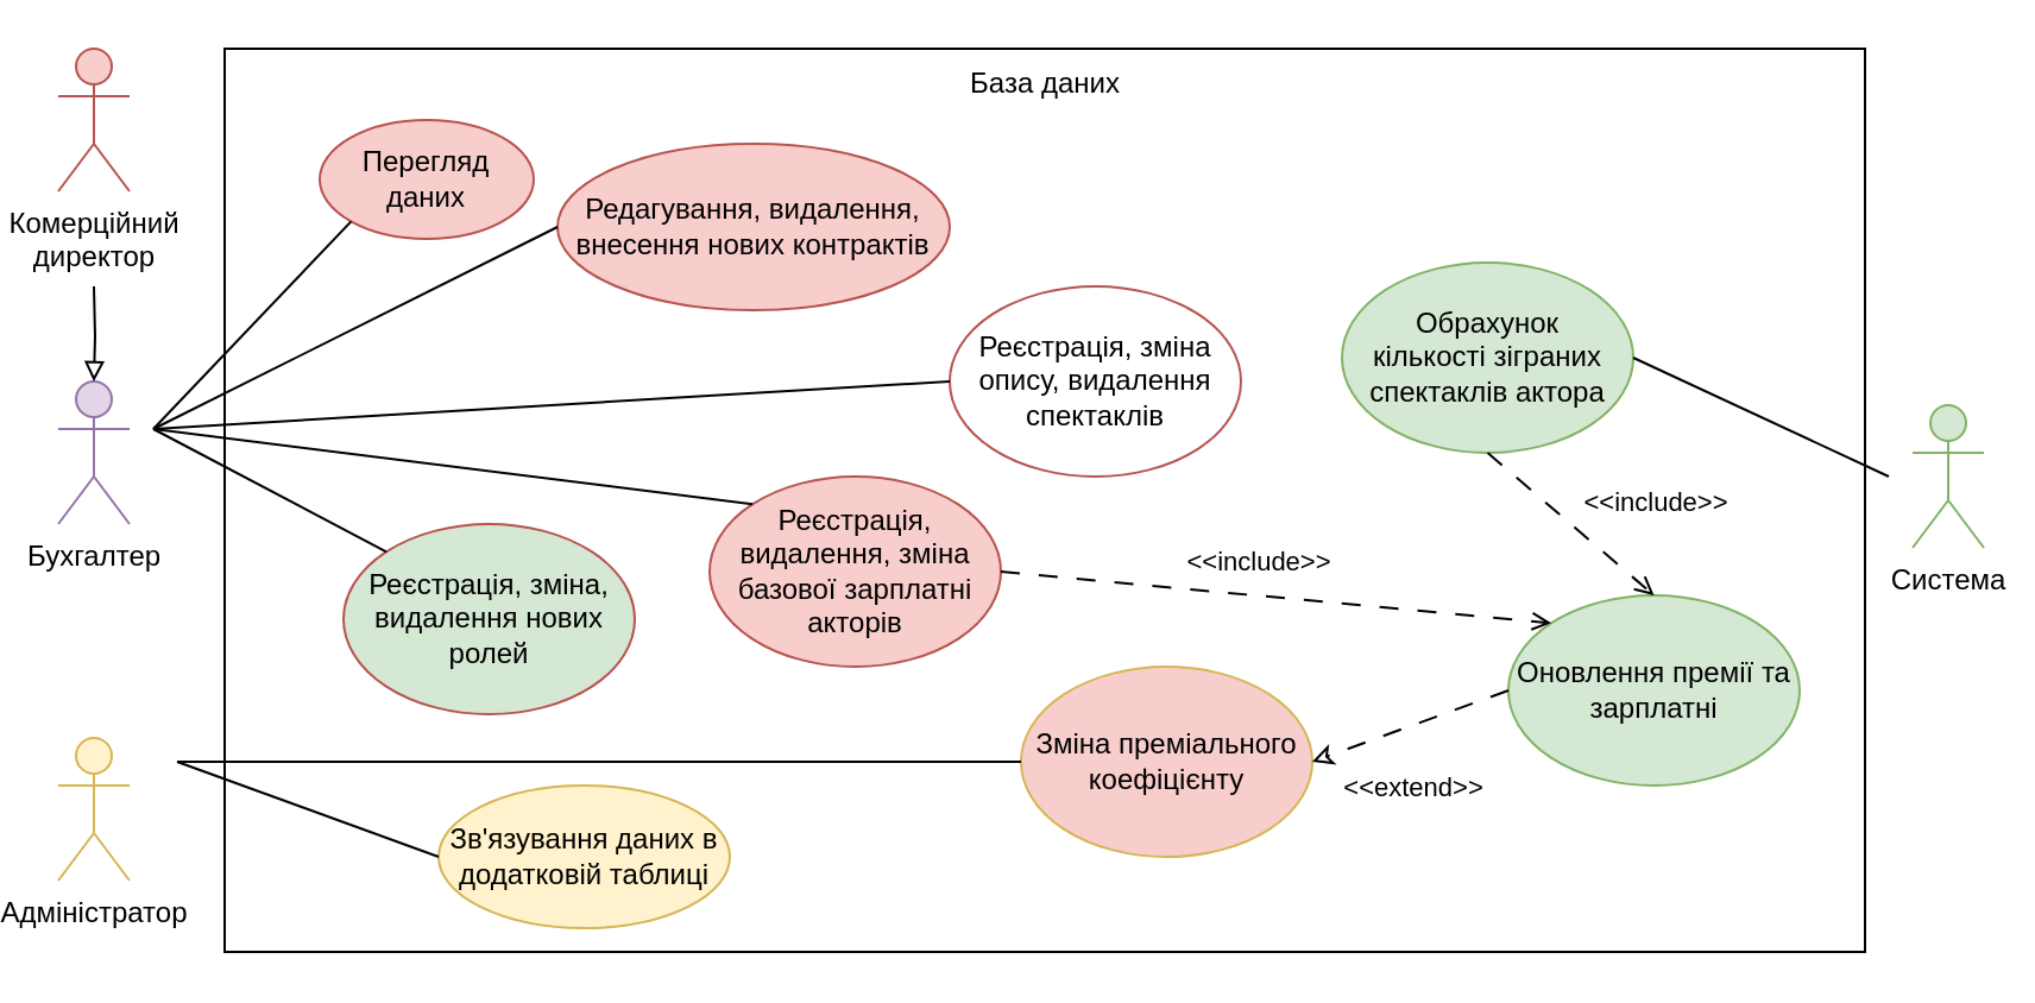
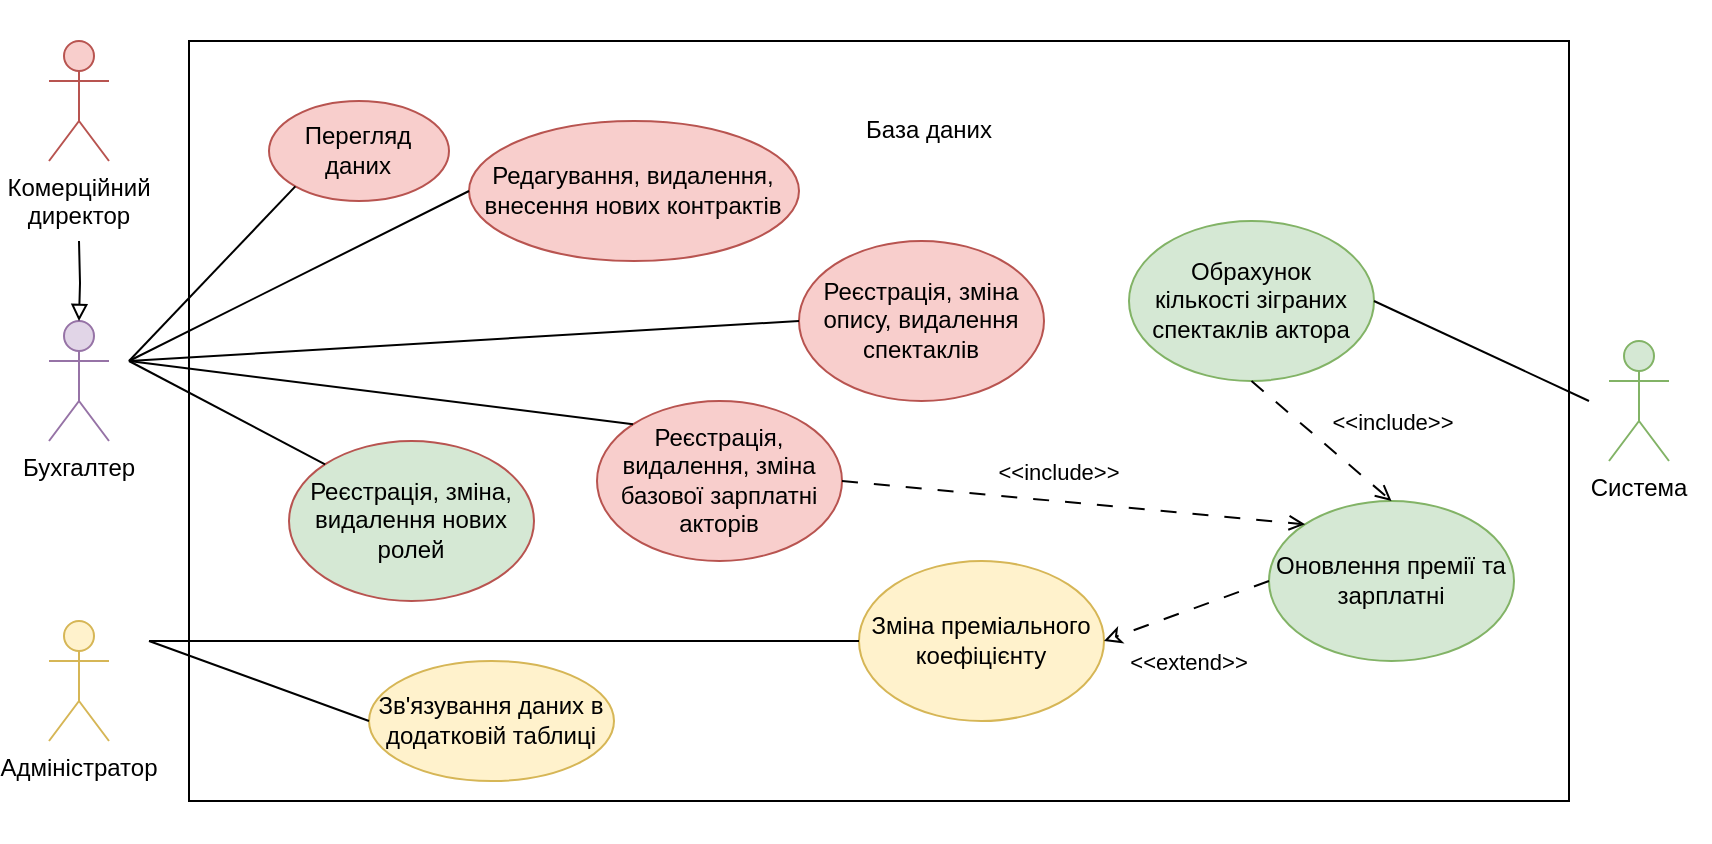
- <mxCell id="8" value="База даних" style="text;html=1;align=center;verticalAlign=middle;resizable=0;points=[];autosize=1;strokeColor=none;fillColor=none;" vertex="1" parent="1"><mxGeometry x="390" y="20" width="90" height="30" as="geometry" /></mxCell>
+ <mxCell id="8" value="База даних" style="text;html=1;align=center;verticalAlign=middle;resizable=0;points=[];autosize=1;strokeColor=none;fillColor=none;" vertex="1" parent="1"><mxGeometry x="415" y="50" width="90" height="30" as="geometry" /></mxCell>
- <mxCell id="11" value="Реєстрація, зміна опису, видалення спектаклів" style="ellipse;whiteSpace=wrap;html=1;fillColor=#ffffff;strokeColor=#b85450;" vertex="1" parent="1"><mxGeometry x="395" y="120" width="122.5" height="80" as="geometry" /></mxCell>
+ <mxCell id="11" value="Реєстрація, зміна опису, видалення спектаклів" style="ellipse;whiteSpace=wrap;html=1;fillColor=#f8cecc;strokeColor=#b85450;" vertex="1" parent="1"><mxGeometry x="395" y="120" width="122.5" height="80" as="geometry" /></mxCell>
- <mxCell id="16" value="Зміна преміального коефіцієнту" style="ellipse;whiteSpace=wrap;html=1;fillColor=#f8cecc;strokeColor=#d6b656;" vertex="1" parent="1"><mxGeometry x="425" y="280" width="122.5" height="80" as="geometry" /></mxCell>
+ <mxCell id="16" value="Зміна преміального коефіцієнту" style="ellipse;whiteSpace=wrap;html=1;fillColor=#fff2cc;strokeColor=#d6b656;" vertex="1" parent="1"><mxGeometry x="425" y="280" width="122.5" height="80" as="geometry" /></mxCell>
